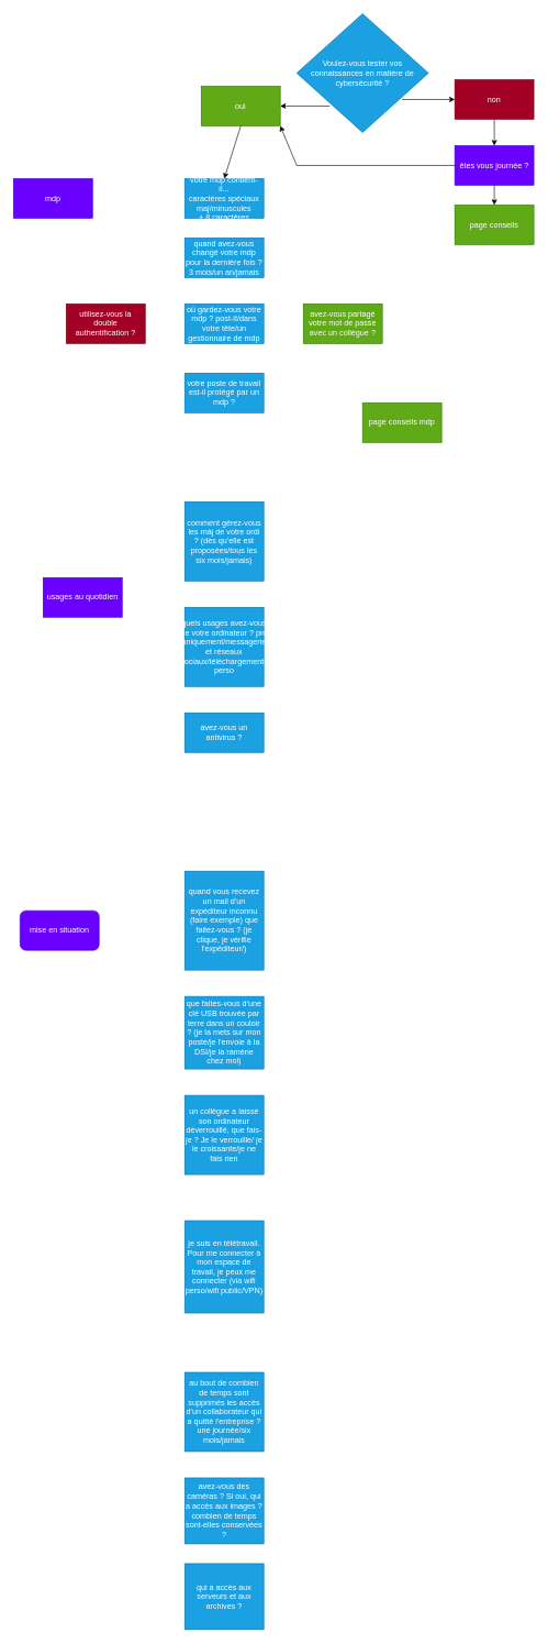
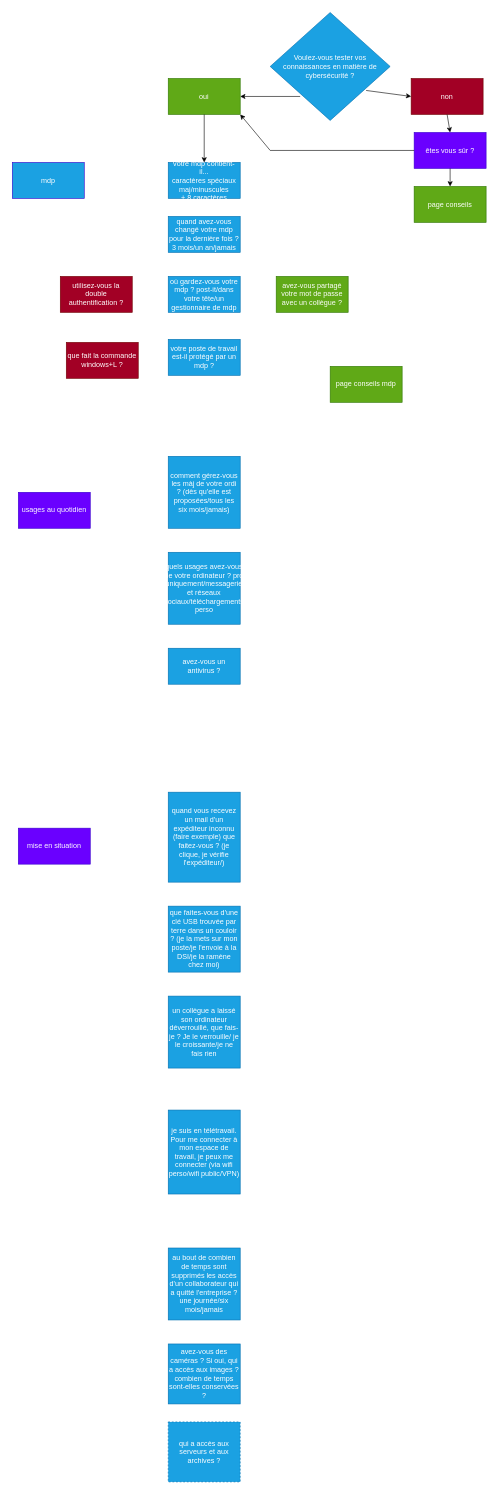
- <mxCell id="2" value="non" style="rounded=0;whiteSpace=wrap;html=1;fillColor=#a20025;fontColor=#ffffff;strokeColor=#6F0000;" vertex="1" parent="1"><mxGeometry x="690" y="120" width="120" height="60" as="geometry" /></mxCell>
+ <mxCell id="2" value="non" style="rounded=0;whiteSpace=wrap;html=1;fillColor=#a20025;fontColor=#ffffff;strokeColor=#6F0000;" vertex="1" parent="1"><mxGeometry x="685" y="130" width="120" height="60" as="geometry" /></mxCell>
- <mxCell id="3" value="oui" style="rounded=0;whiteSpace=wrap;html=1;fillColor=#60a917;fontColor=#ffffff;strokeColor=#2D7600;" vertex="1" parent="1"><mxGeometry x="305" y="130" width="120" height="60" as="geometry" /></mxCell>
+ <mxCell id="3" value="oui" style="rounded=0;whiteSpace=wrap;html=1;fillColor=#60a917;fontColor=#ffffff;strokeColor=#2D7600;" vertex="1" parent="1"><mxGeometry x="280" y="130" width="120" height="60" as="geometry" /></mxCell>
- <mxCell id="7" value="êtes vous journée ?" style="rounded=0;whiteSpace=wrap;html=1;fillColor=#6a00ff;fontColor=#ffffff;strokeColor=#3700CC;" vertex="1" parent="1"><mxGeometry x="690" y="220" width="120" height="60" as="geometry" /></mxCell>
+ <mxCell id="7" value="êtes vous sûr ?" style="rounded=0;whiteSpace=wrap;html=1;fillColor=#6a00ff;fontColor=#ffffff;strokeColor=#3700CC;" vertex="1" parent="1"><mxGeometry x="690" y="220" width="120" height="60" as="geometry" /></mxCell>
- <mxCell id="18" value="mdp" style="rounded=0;whiteSpace=wrap;html=1;fillColor=#6a00ff;fontColor=#ffffff;strokeColor=#3700CC;" vertex="1" parent="1"><mxGeometry x="20" y="270" width="120" height="60" as="geometry" /></mxCell>
+ <mxCell id="18" value="mdp" style="rounded=0;whiteSpace=wrap;html=1;fillColor=#1ba1e2;fontColor=#ffffff;strokeColor=#3700CC;" vertex="1" parent="1"><mxGeometry x="20" y="270" width="120" height="60" as="geometry" /></mxCell>
+ <mxCell id="20" value="que fait la commande windows+L ?" style="rounded=0;whiteSpace=wrap;html=1;fillColor=#a20025;fontColor=#ffffff;strokeColor=#6F0000;" vertex="1" parent="1"><mxGeometry x="110" y="570" width="120" height="60" as="geometry" /></mxCell>
- <mxCell id="26" value="usages au quotidien" style="rounded=0;whiteSpace=wrap;html=1;fillColor=#6a00ff;fontColor=#ffffff;strokeColor=#3700CC;" vertex="1" parent="1"><mxGeometry x="65" y="875" width="120" height="60" as="geometry" /></mxCell>
+ <mxCell id="26" value="usages au quotidien" style="rounded=0;whiteSpace=wrap;html=1;fillColor=#6a00ff;fontColor=#ffffff;strokeColor=#3700CC;" vertex="1" parent="1"><mxGeometry x="30" y="820" width="120" height="60" as="geometry" /></mxCell>
- <mxCell id="19" value="mise en situation" style="whiteSpace=wrap;html=1;fillColor=#6a00ff;fontColor=#ffffff;strokeColor=#3700CC;rounded=1;" vertex="1" parent="1"><mxGeometry x="30" y="1380" width="120" height="60" as="geometry" /></mxCell>
+ <mxCell id="19" value="mise en situation" style="rounded=0;whiteSpace=wrap;html=1;fillColor=#6a00ff;fontColor=#ffffff;strokeColor=#3700CC;" vertex="1" parent="1"><mxGeometry x="30" y="1380" width="120" height="60" as="geometry" /></mxCell>
- <mxCell id="31" value="&lt;div&gt;qui a accès aux serveurs et aux archives ?&lt;/div&gt;" style="rounded=0;whiteSpace=wrap;html=1;fillColor=#1ba1e2;fontColor=#ffffff;strokeColor=#006EAF;" vertex="1" parent="1"><mxGeometry x="280" y="2370" width="120" height="100" as="geometry" /></mxCell>
+ <mxCell id="31" value="&lt;div&gt;qui a accès aux serveurs et aux archives ?&lt;/div&gt;" style="rounded=0;whiteSpace=wrap;html=1;fillColor=#1ba1e2;fontColor=#ffffff;strokeColor=#006EAF;dashed=1;" vertex="1" parent="1"><mxGeometry x="280" y="2370" width="120" height="100" as="geometry" /></mxCell>
